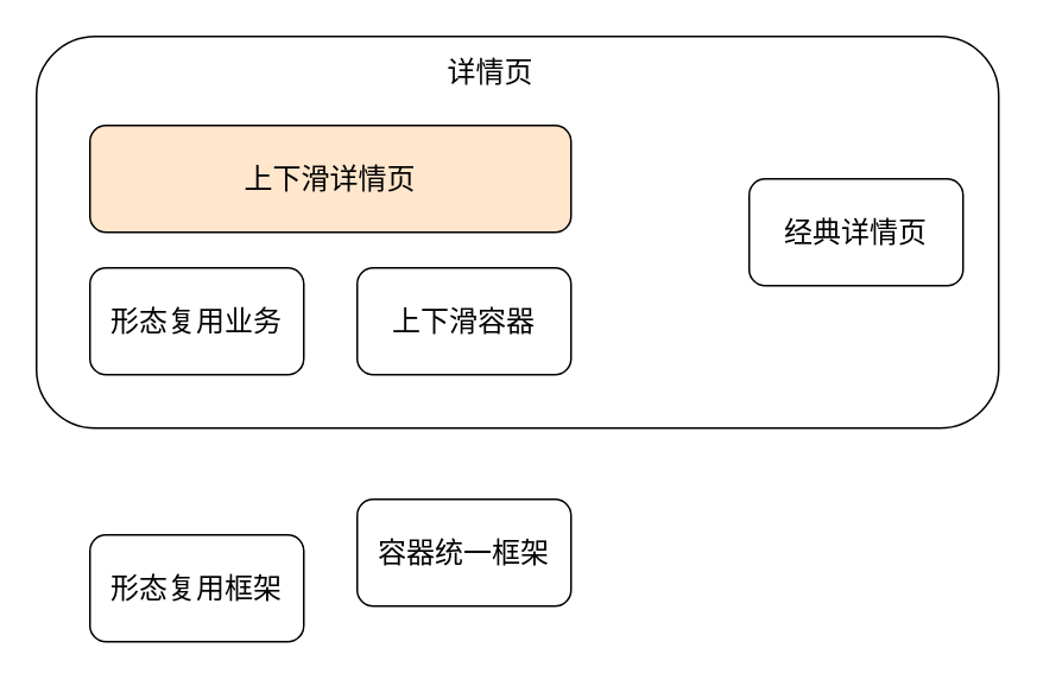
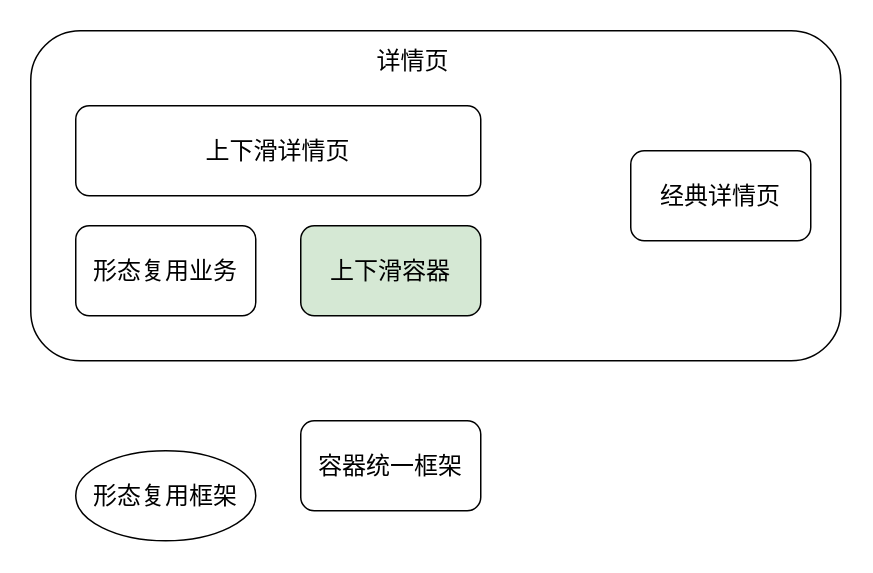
- <mxCell id="7" value="上下滑详情页" style="rounded=1;whiteSpace=wrap;html=1;fontSize=16;fillColor=#ffe6cc;" vertex="1" parent="1"><mxGeometry x="50" y="70" width="270" height="60" as="geometry" /></mxCell>
+ <mxCell id="7" value="上下滑详情页" style="rounded=1;whiteSpace=wrap;html=1;fontSize=16;" vertex="1" parent="1"><mxGeometry x="50" y="70" width="270" height="60" as="geometry" /></mxCell>
- <mxCell id="4" value="上下滑容器" style="rounded=1;whiteSpace=wrap;html=1;fontSize=16;" vertex="1" parent="1"><mxGeometry x="200" y="150" width="120" height="60" as="geometry" /></mxCell>
+ <mxCell id="4" value="上下滑容器" style="rounded=1;whiteSpace=wrap;html=1;fontSize=16;fillColor=#d5e8d4;" vertex="1" parent="1"><mxGeometry x="200" y="150" width="120" height="60" as="geometry" /></mxCell>
- <mxCell id="6" value="形态复用框架" style="rounded=1;whiteSpace=wrap;html=1;fontSize=16;" vertex="1" parent="1"><mxGeometry x="50" y="300" width="120" height="60" as="geometry" /></mxCell>
+ <mxCell id="6" value="形态复用框架" style="ellipse;whiteSpace=wrap;html=1;fontSize=16;" vertex="1" parent="1"><mxGeometry x="50" y="300" width="120" height="60" as="geometry" /></mxCell>
